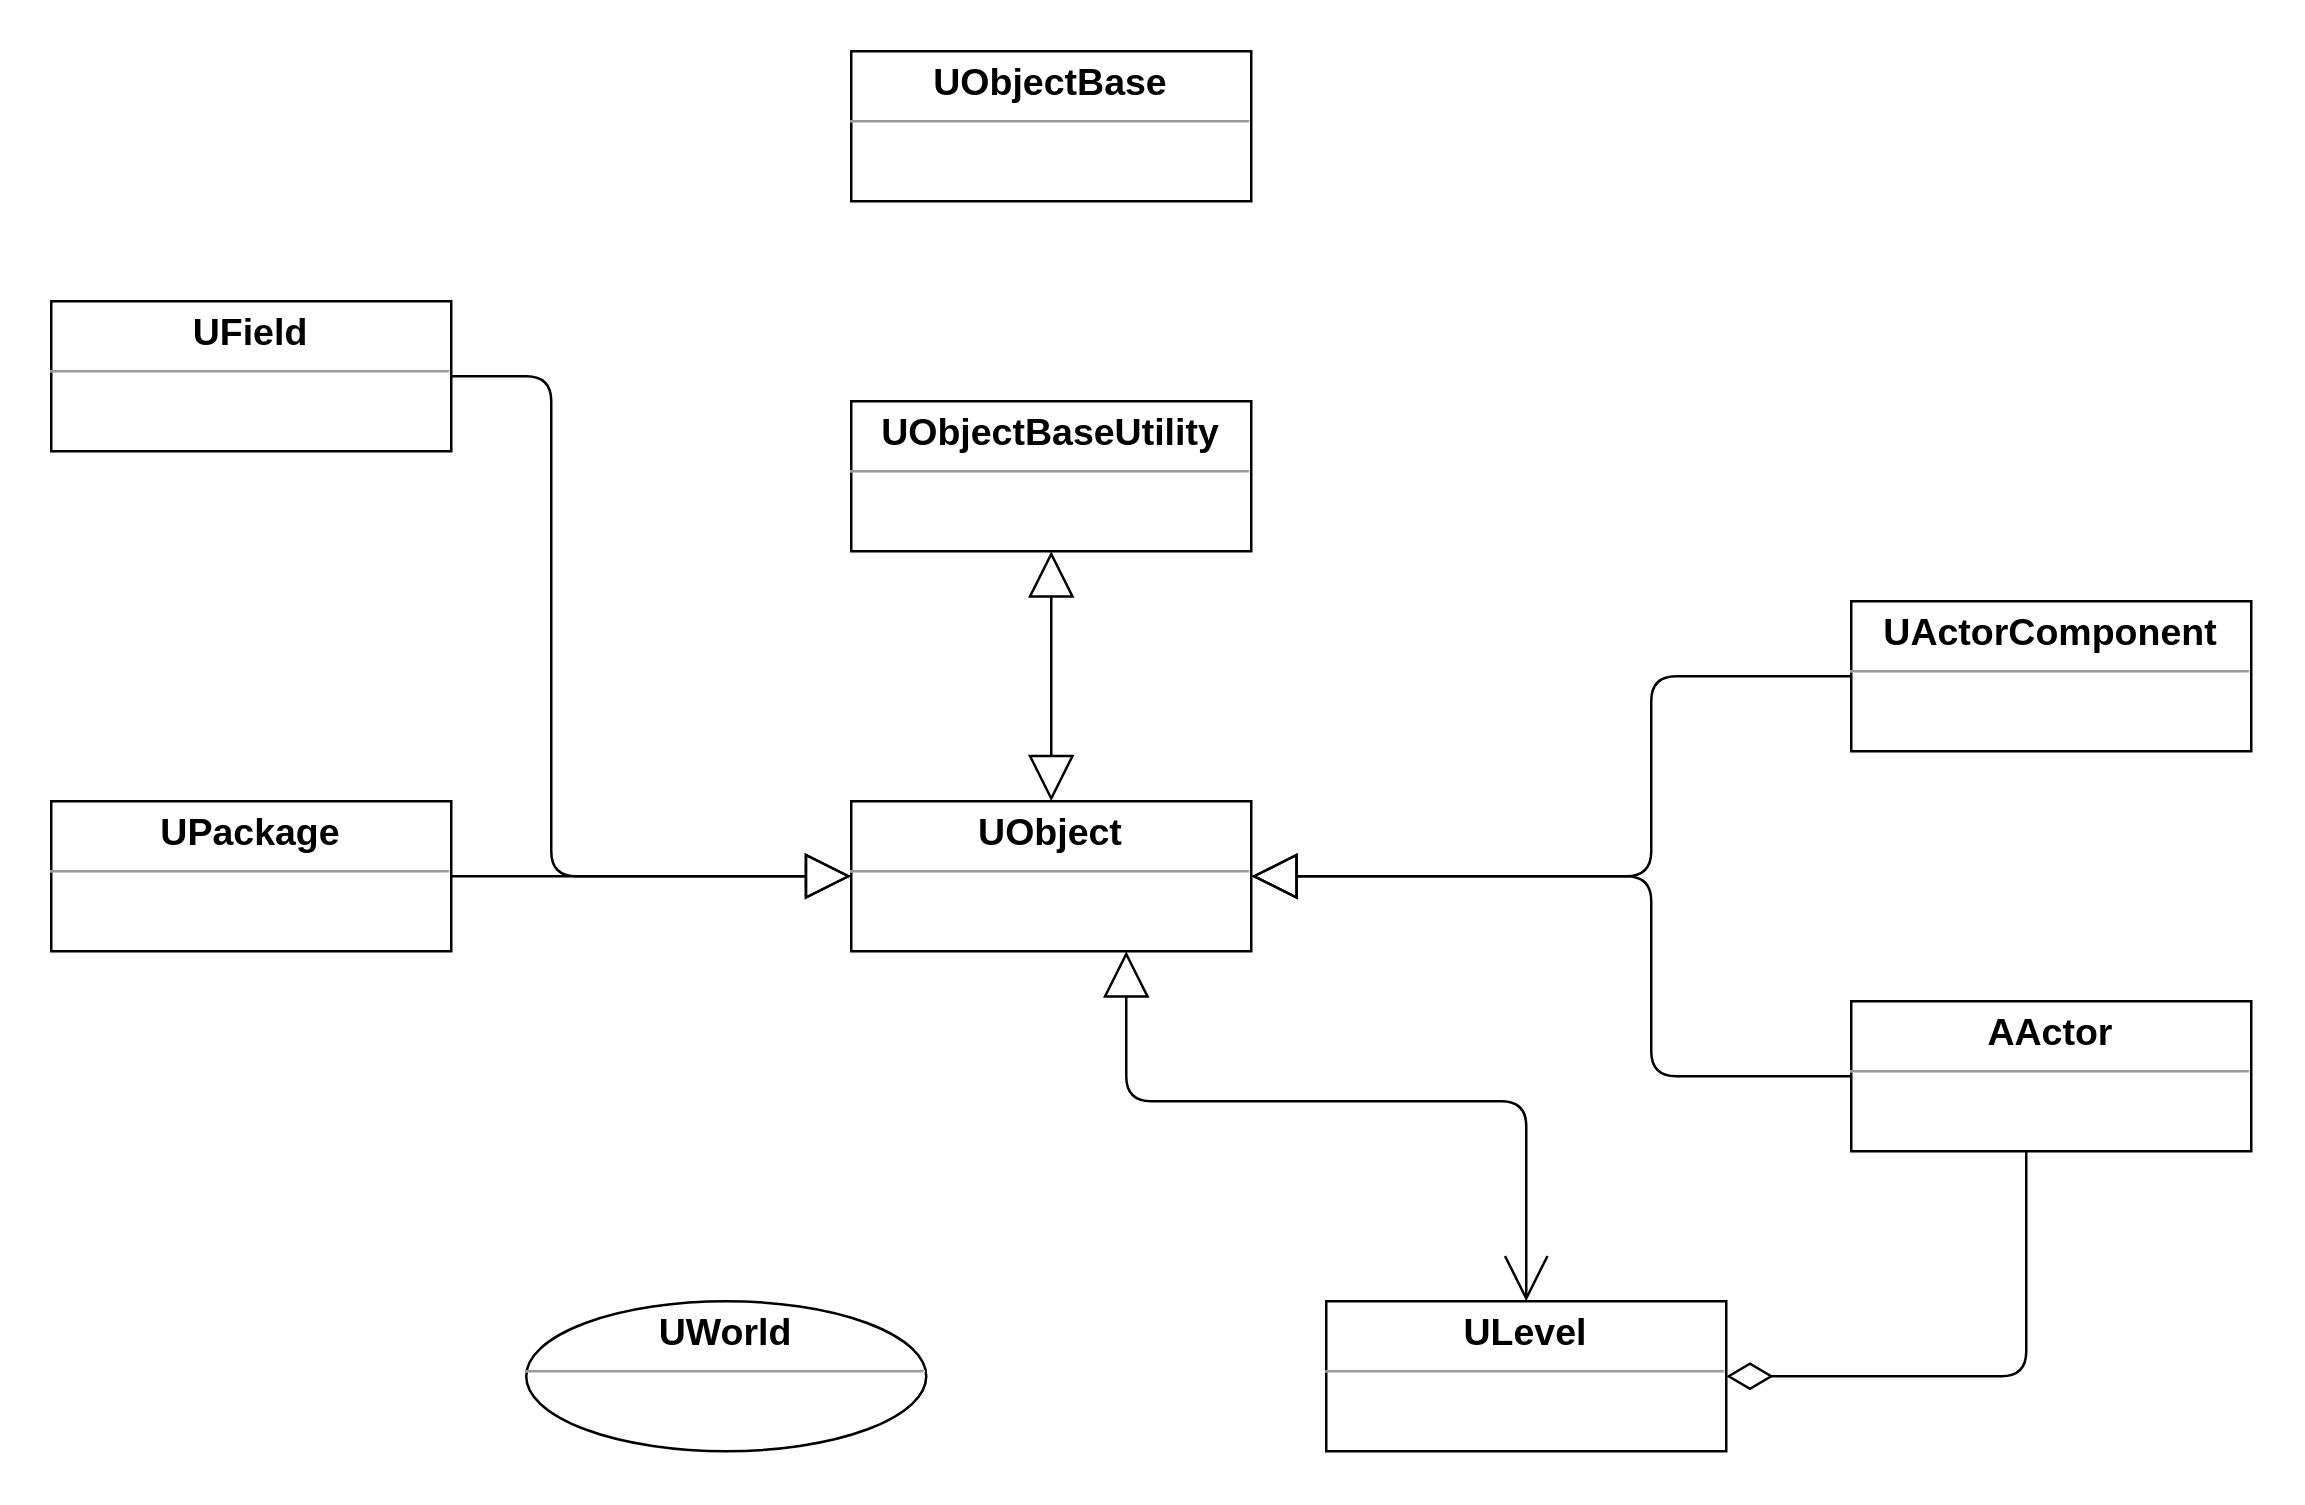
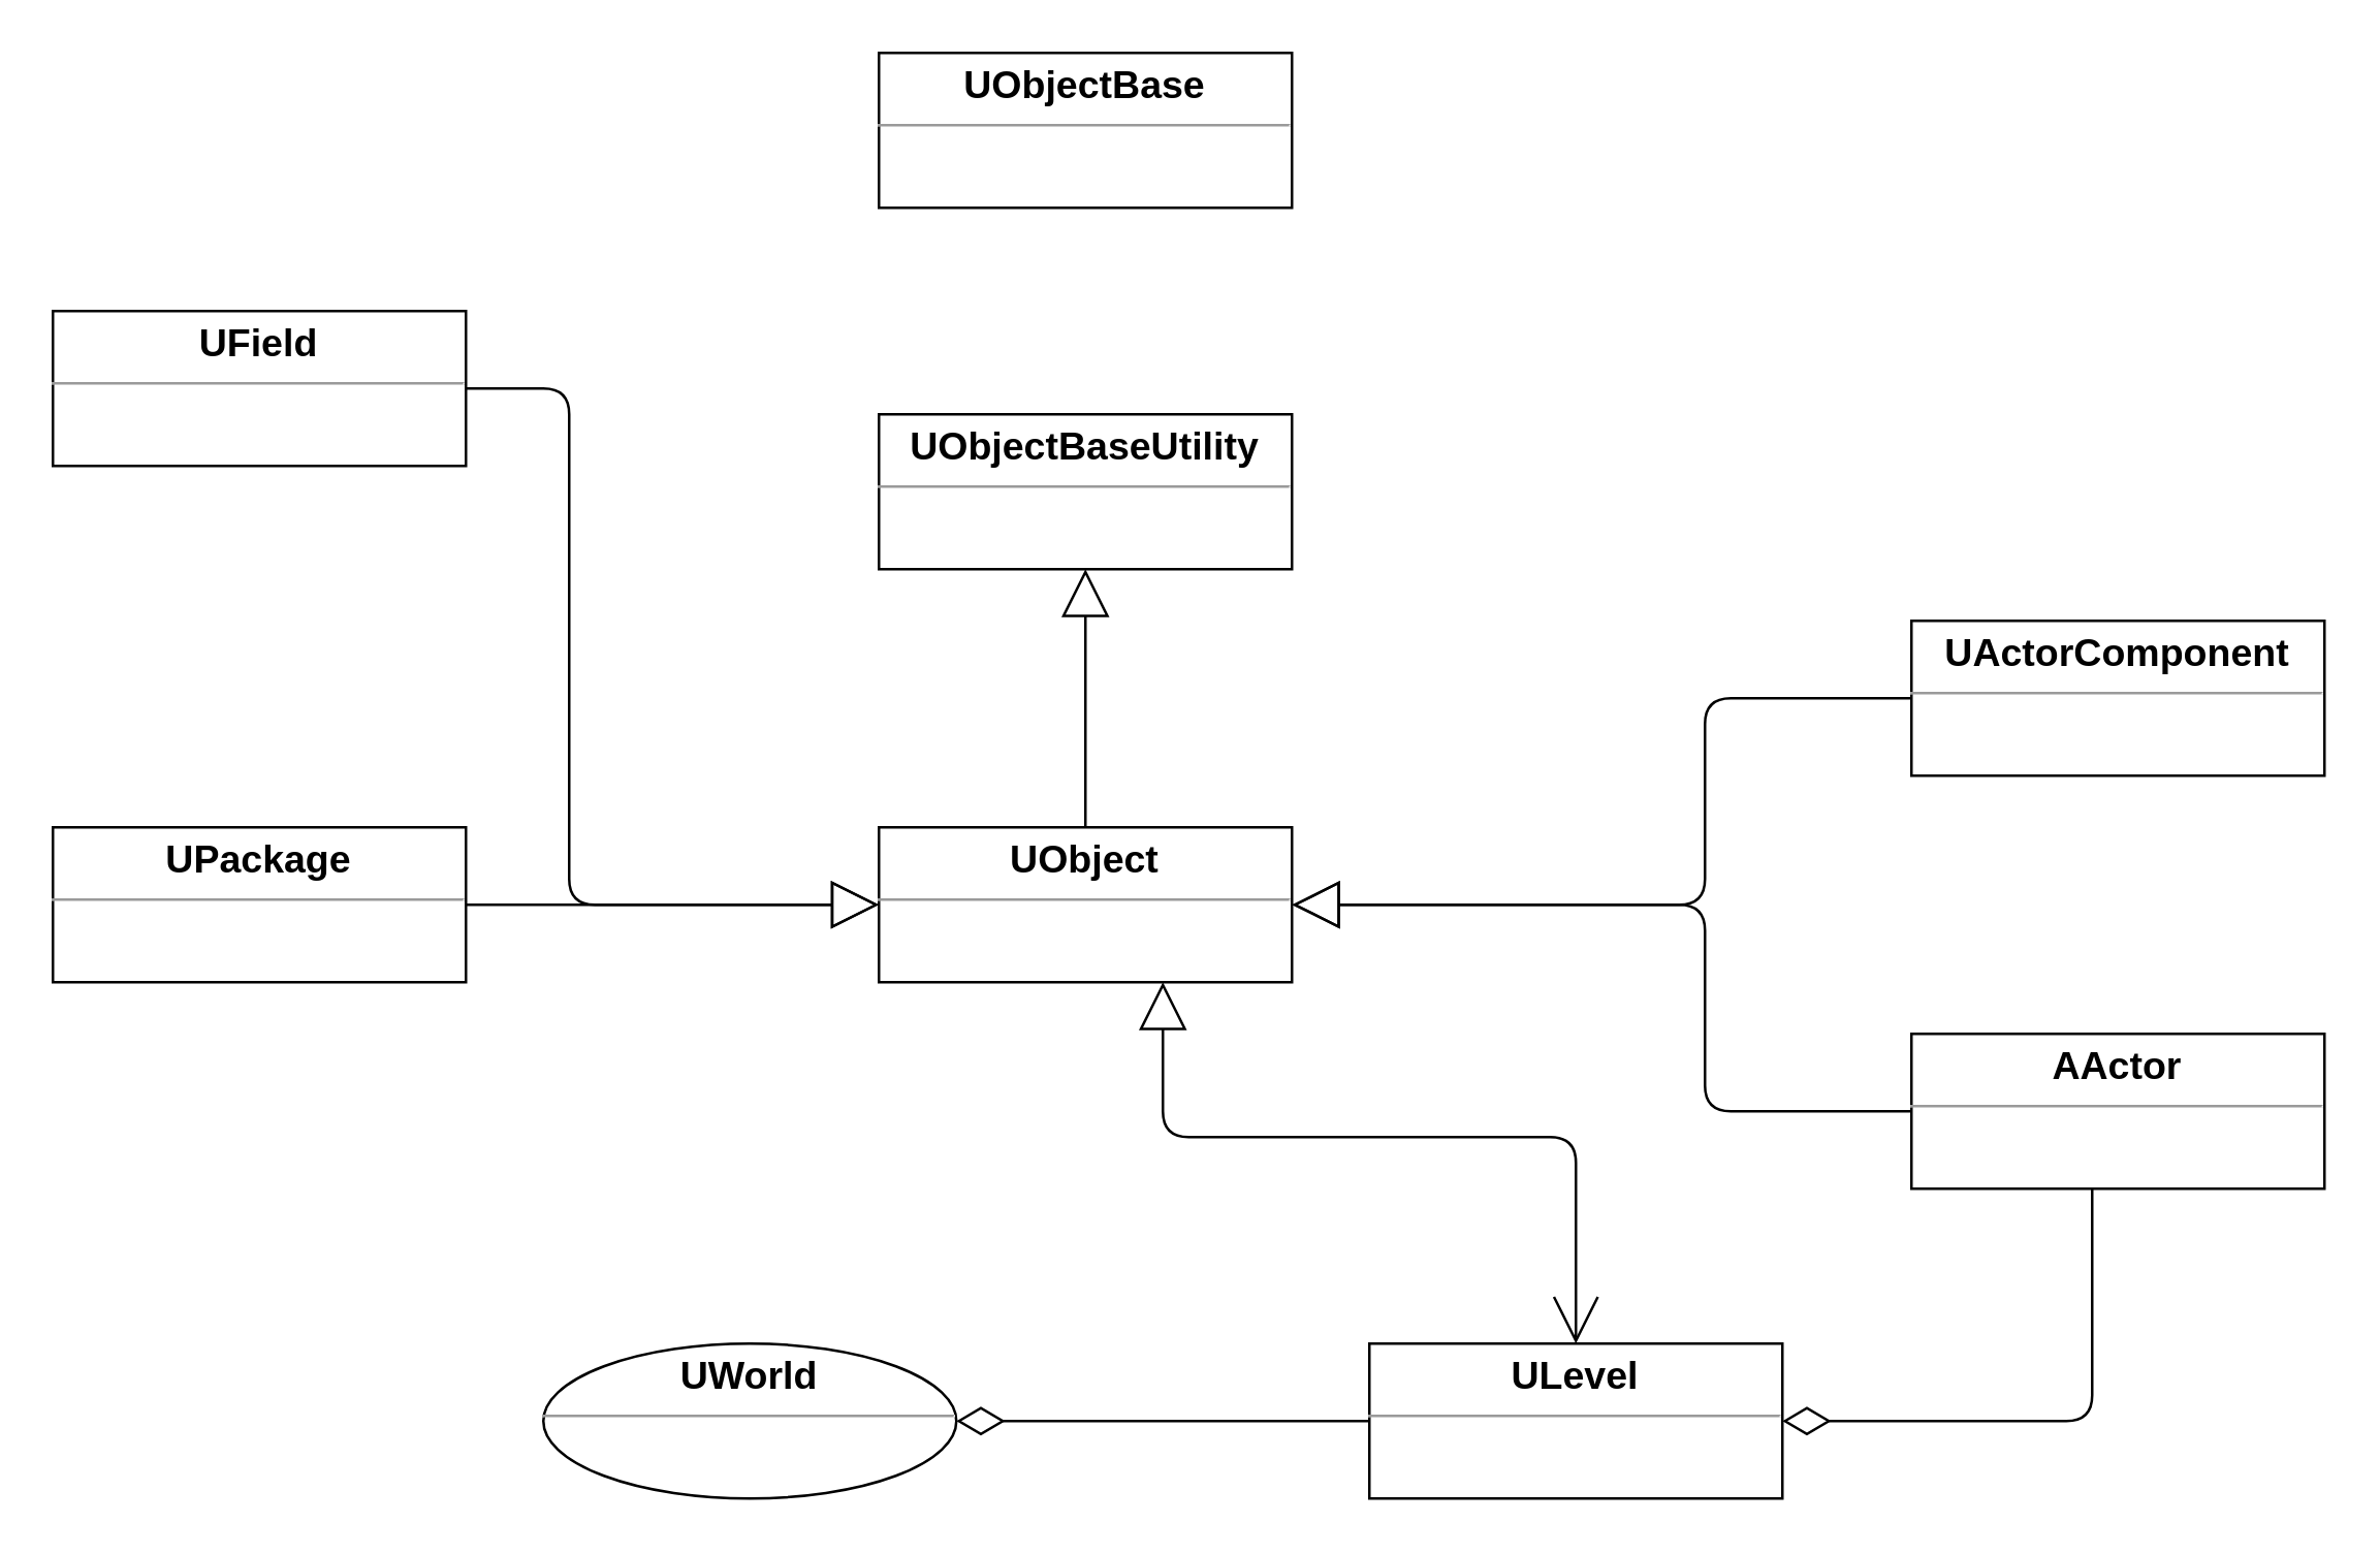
- <mxCell id="3" value="" style="edgeStyle=orthogonalEdgeStyle;rounded=1;orthogonalLoop=1;jettySize=auto;html=1;fontFamily=Comic Sans MS;fontSize=15;startArrow=block;startFill=0;endArrow=block;endFill=0;startSize=16;endSize=16;" parent="1" source="4" target="10" edge="1"><mxGeometry relative="1" as="geometry" /></mxCell>
+ <mxCell id="3" value="" style="edgeStyle=orthogonalEdgeStyle;rounded=1;orthogonalLoop=1;jettySize=auto;html=1;fontFamily=Comic Sans MS;fontSize=15;startArrow=block;startFill=0;endArrow=none;endFill=0;startSize=16;endSize=16;" parent="1" source="4" target="10" edge="1"><mxGeometry relative="1" as="geometry" /></mxCell>
+ <mxCell id="16" style="edgeStyle=orthogonalEdgeStyle;rounded=1;orthogonalLoop=1;jettySize=auto;html=1;fontFamily=Comic Sans MS;fontSize=15;startArrow=none;startFill=0;endArrow=diamondThin;endFill=0;startSize=16;endSize=16;" parent="1" source="17" target="15" edge="1"><mxGeometry relative="1" as="geometry" /></mxCell>
